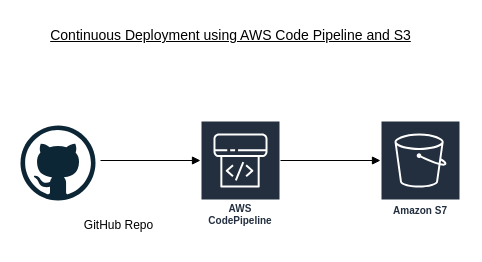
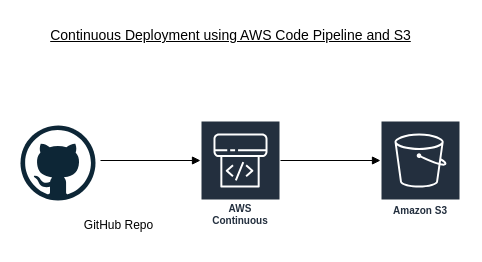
- <mxCell id="7" value="Amazon S7" style="sketch=0;outlineConnect=0;fontColor=#232F3E;gradientColor=none;strokeColor=#ffffff;fillColor=#232F3E;dashed=0;verticalLabelPosition=middle;verticalAlign=bottom;align=center;html=1;whiteSpace=wrap;fontSize=10;fontStyle=1;spacing=3;shape=mxgraph.aws4.productIcon;prIcon=mxgraph.aws4.s3;" vertex="1" parent="1"><mxGeometry x="380" y="120" width="80" height="100" as="geometry" /></mxCell>
+ <mxCell id="7" value="Amazon S3" style="sketch=0;outlineConnect=0;fontColor=#232F3E;gradientColor=none;strokeColor=#ffffff;fillColor=#232F3E;dashed=0;verticalLabelPosition=middle;verticalAlign=bottom;align=center;html=1;whiteSpace=wrap;fontSize=10;fontStyle=1;spacing=3;shape=mxgraph.aws4.productIcon;prIcon=mxgraph.aws4.s3;" vertex="1" parent="1"><mxGeometry x="380" y="120" width="80" height="100" as="geometry" /></mxCell>
- <mxCell id="5" value="AWS CodePipeline" style="sketch=0;outlineConnect=0;fontColor=#232F3E;gradientColor=none;strokeColor=#ffffff;fillColor=#232F3E;dashed=0;verticalLabelPosition=middle;verticalAlign=bottom;align=center;html=1;whiteSpace=wrap;fontSize=10;fontStyle=1;spacing=3;shape=mxgraph.aws4.productIcon;prIcon=mxgraph.aws4.codepipeline;" vertex="1" parent="1"><mxGeometry x="200" y="120" width="80" height="110" as="geometry" /></mxCell>
+ <mxCell id="5" value="AWS Continuous" style="sketch=0;outlineConnect=0;fontColor=#232F3E;gradientColor=none;strokeColor=#ffffff;fillColor=#232F3E;dashed=0;verticalLabelPosition=middle;verticalAlign=bottom;align=center;html=1;whiteSpace=wrap;fontSize=10;fontStyle=1;spacing=3;shape=mxgraph.aws4.productIcon;prIcon=mxgraph.aws4.codepipeline;" vertex="1" parent="1"><mxGeometry x="200" y="120" width="80" height="110" as="geometry" /></mxCell>
